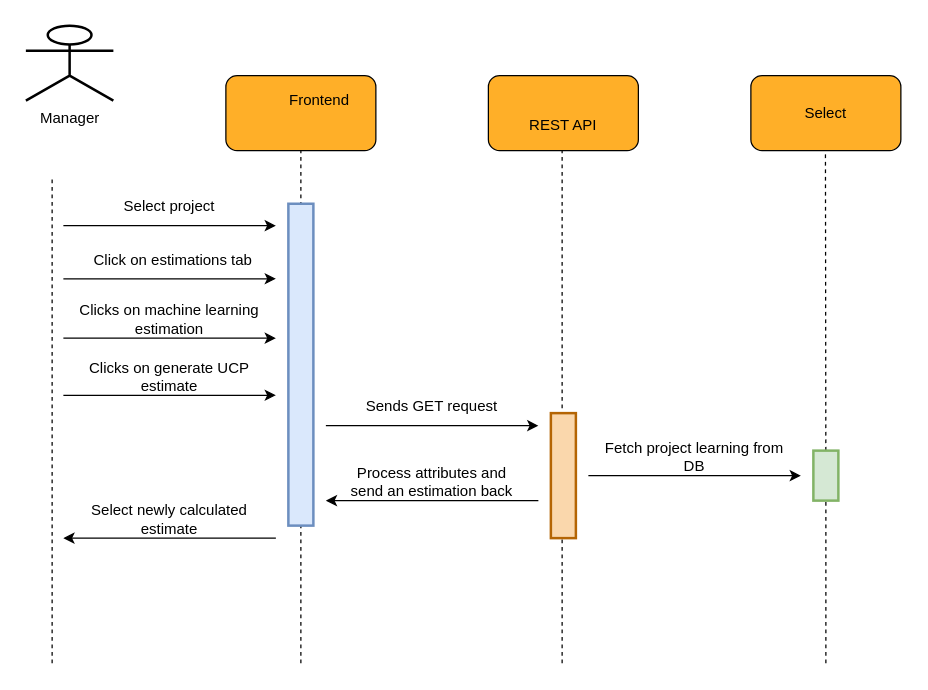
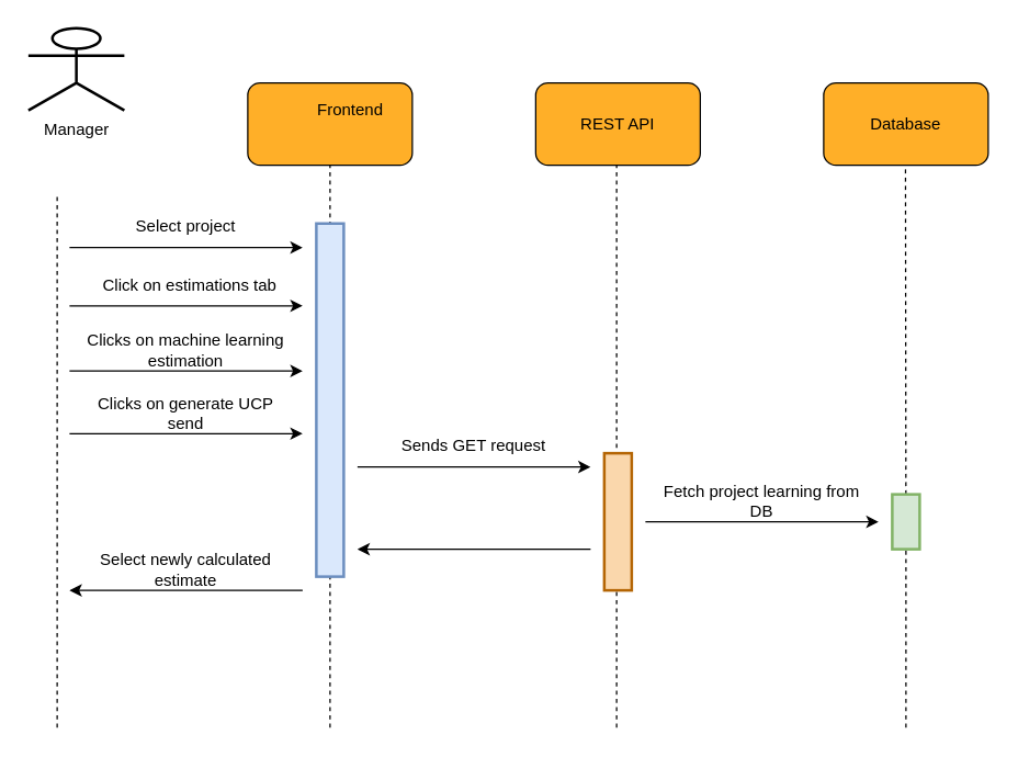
- <mxCell id="14" value="&lt;font style=&quot;font-size: 12px&quot;&gt;Select&lt;/font&gt;" style="text;html=1;strokeColor=none;fillColor=none;align=center;verticalAlign=middle;whiteSpace=wrap;rounded=0;fontSize=12;" vertex="1" parent="12"><mxGeometry x="30" y="15" width="60" height="30" as="geometry" /></mxCell>
+ <mxCell id="14" value="&lt;font style=&quot;font-size: 12px&quot;&gt;Database&lt;/font&gt;" style="text;html=1;strokeColor=none;fillColor=none;align=center;verticalAlign=middle;whiteSpace=wrap;rounded=0;fontSize=12;" vertex="1" parent="12"><mxGeometry x="30" y="15" width="60" height="30" as="geometry" /></mxCell>
- <mxCell id="8" value="&lt;font style=&quot;font-size: 12px;&quot;&gt;REST API&lt;/font&gt;" style="text;html=1;strokeColor=none;fillColor=none;align=center;verticalAlign=middle;whiteSpace=wrap;rounded=0;fontSize=12;" vertex="1" parent="6"><mxGeometry x="30" y="25" width="60" height="30" as="geometry" /></mxCell>
+ <mxCell id="8" value="&lt;font style=&quot;font-size: 12px;&quot;&gt;REST API&lt;/font&gt;" style="text;html=1;strokeColor=none;fillColor=none;align=center;verticalAlign=middle;whiteSpace=wrap;rounded=0;fontSize=12;" vertex="1" parent="6"><mxGeometry x="30" y="15" width="60" height="30" as="geometry" /></mxCell>
- <mxCell id="27" value="Clicks on generate UCP estimate" style="text;html=1;strokeColor=none;fillColor=none;align=center;verticalAlign=middle;whiteSpace=wrap;rounded=0;" vertex="1" parent="1"><mxGeometry x="60" y="285.75" width="150" height="30" as="geometry" /></mxCell>
+ <mxCell id="27" value="Clicks on generate UCP send" style="text;html=1;strokeColor=none;fillColor=none;align=center;verticalAlign=middle;whiteSpace=wrap;rounded=0;" vertex="1" parent="1"><mxGeometry x="60" y="285.75" width="150" height="30" as="geometry" /></mxCell>
- <mxCell id="34" value="Process attributes and send an estimation back" style="text;html=1;strokeColor=none;fillColor=none;align=center;verticalAlign=middle;whiteSpace=wrap;rounded=0;" vertex="1" parent="32"><mxGeometry x="10" width="150" height="30" as="geometry" /></mxCell>
